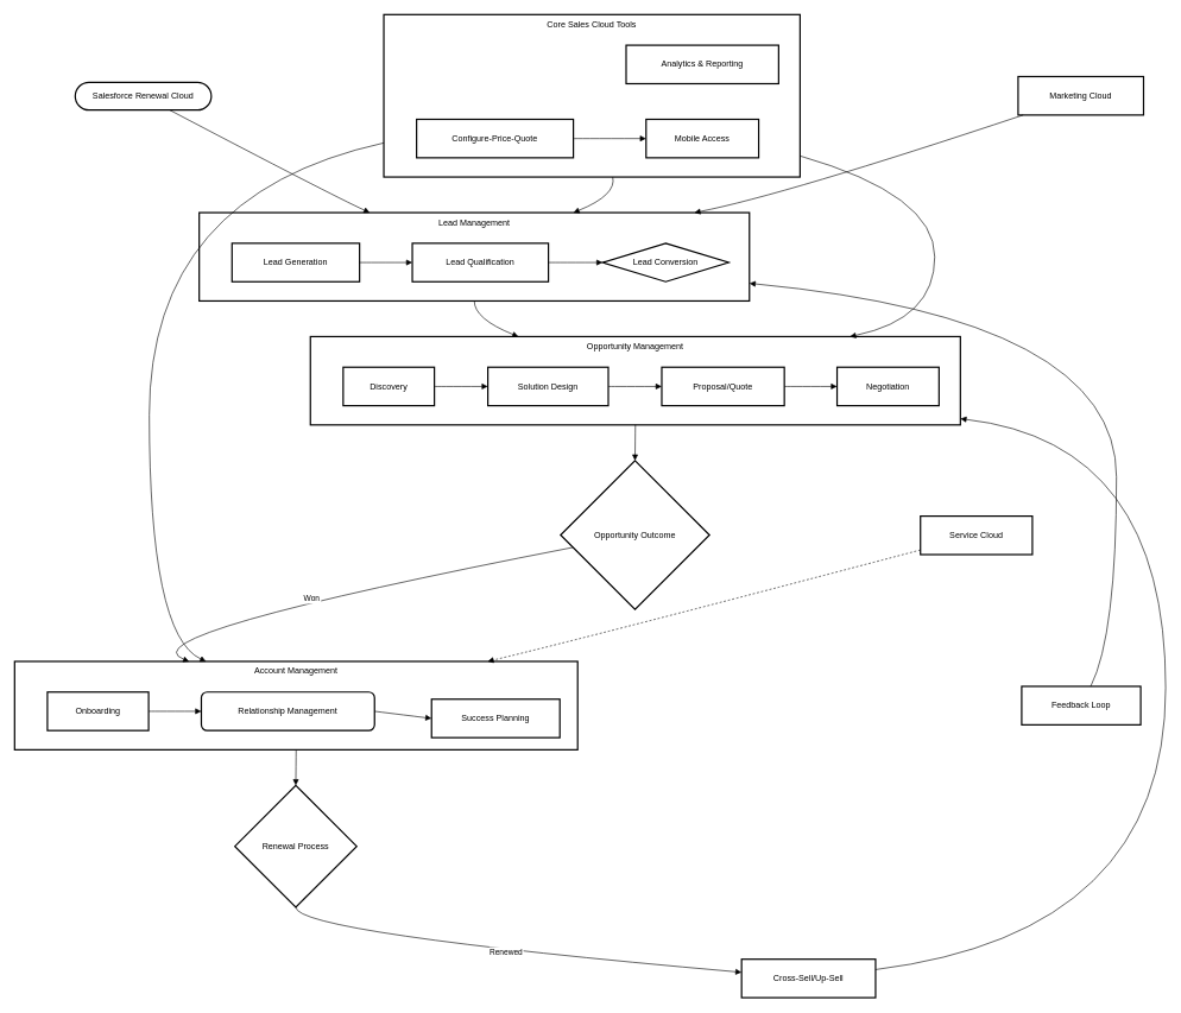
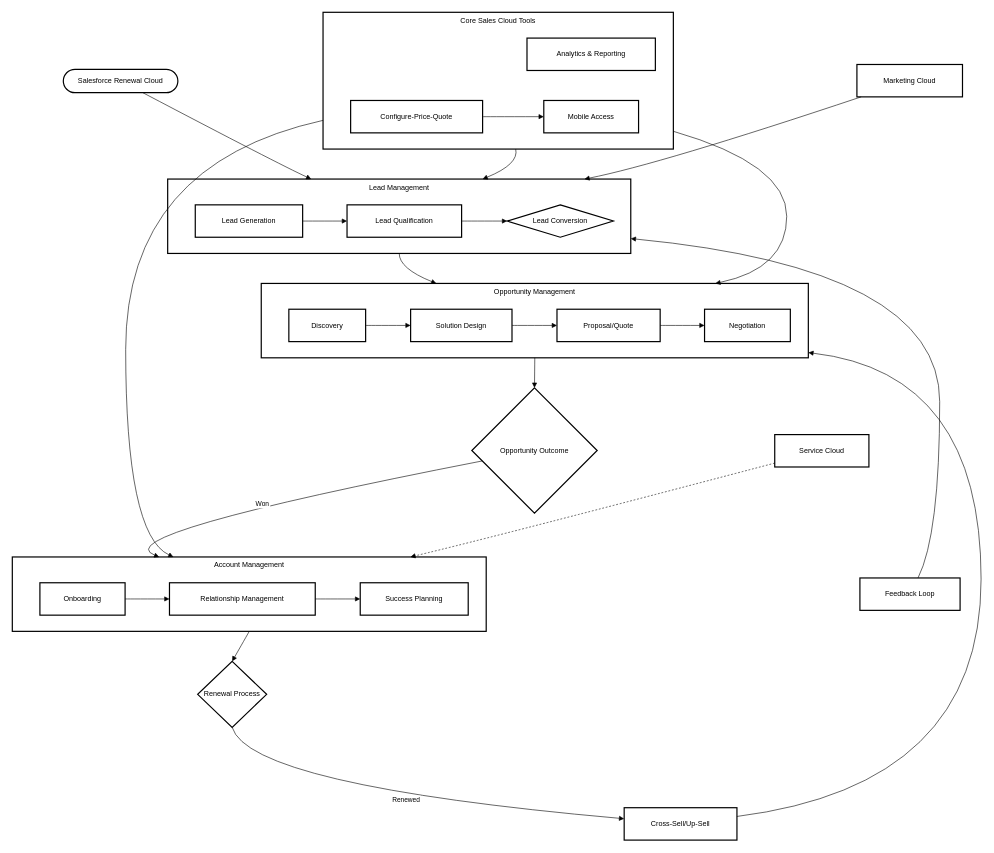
- <mxCell id="9" value="Relationship Management" style="whiteSpace=wrap;strokeWidth=2;rounded=1;" vertex="1" parent="7"><mxGeometry x="262" y="43" width="243" height="54" as="geometry" /></mxCell>
+ <mxCell id="9" value="Relationship Management" style="whiteSpace=wrap;strokeWidth=2;" vertex="1" parent="7"><mxGeometry x="262" y="43" width="243" height="54" as="geometry" /></mxCell>
- <mxCell id="10" value="Success Planning" style="whiteSpace=wrap;strokeWidth=2;" vertex="1" parent="7"><mxGeometry x="585" y="53" width="180" height="54" as="geometry" /></mxCell>
+ <mxCell id="10" value="Success Planning" style="whiteSpace=wrap;strokeWidth=2;" vertex="1" parent="7"><mxGeometry x="580" y="43" width="180" height="54" as="geometry" /></mxCell>
- <mxCell id="30" value="Renewal Process" style="rhombus;strokeWidth=2;whiteSpace=wrap;" vertex="1" parent="1"><mxGeometry x="329" y="1102" width="171" height="171" as="geometry" /></mxCell>
+ <mxCell id="30" value="Renewal Process" style="rhombus;strokeWidth=2;whiteSpace=wrap;" vertex="1" parent="1"><mxGeometry x="329" y="1102" width="115" height="110" as="geometry" /></mxCell>
